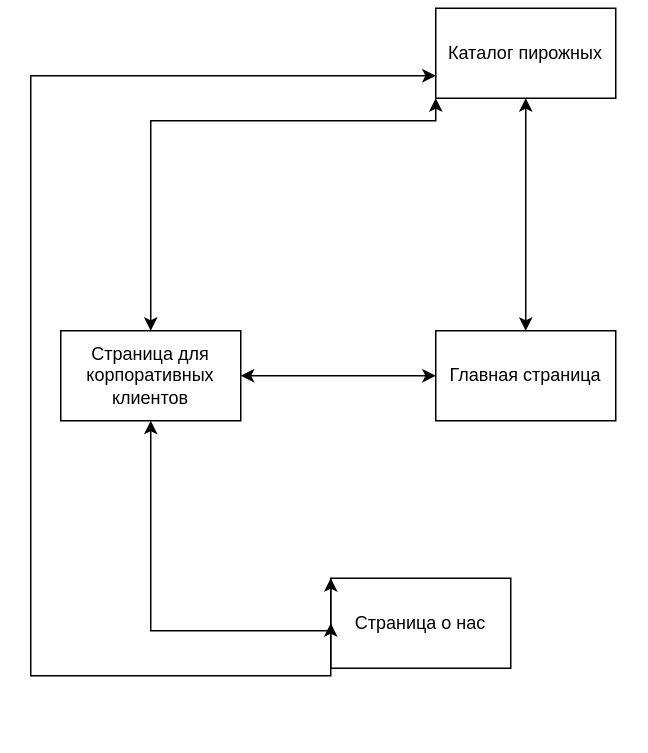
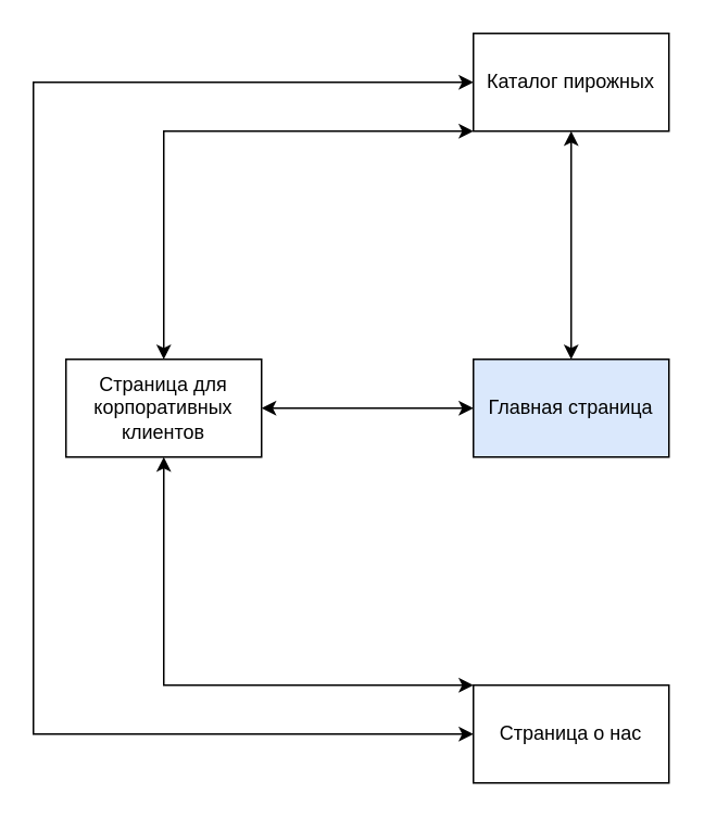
- <mxCell id="10" value="Каталог пирожных" style="rounded=0;whiteSpace=wrap;html=1;" vertex="1" parent="1"><mxGeometry x="290" y="5" width="120" height="60" as="geometry" /></mxCell>
+ <mxCell id="10" value="Каталог пирожных" style="rounded=0;whiteSpace=wrap;html=1;" vertex="1" parent="1"><mxGeometry x="290" y="20" width="120" height="60" as="geometry" /></mxCell>
- <mxCell id="4" value="Главная страница" style="rounded=0;whiteSpace=wrap;html=1;" vertex="1" parent="1"><mxGeometry x="290" y="220" width="120" height="60" as="geometry" /></mxCell>
+ <mxCell id="4" value="Главная страница" style="rounded=0;whiteSpace=wrap;html=1;fillColor=#dae8fc;" vertex="1" parent="1"><mxGeometry x="290" y="220" width="120" height="60" as="geometry" /></mxCell>
- <mxCell id="5" value="Страница о нас" style="rounded=0;whiteSpace=wrap;html=1;" vertex="1" parent="1"><mxGeometry x="220" y="385" width="120" height="60" as="geometry" /></mxCell>
+ <mxCell id="5" value="Страница о нас" style="rounded=0;whiteSpace=wrap;html=1;" vertex="1" parent="1"><mxGeometry x="290" y="420" width="120" height="60" as="geometry" /></mxCell>
